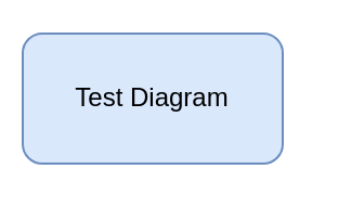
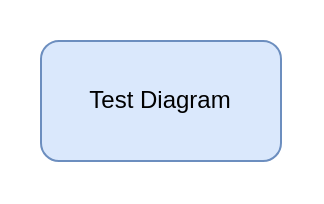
- <mxCell id="2" value="Test Diagram" style="rounded=1;whiteSpace=wrap;html=1;fillColor=#dae8fc;strokeColor=#6c8ebf;" vertex="1" parent="1"><mxGeometry x="10" y="15" width="120" height="60" as="geometry" /></mxCell>
+ <mxCell id="2" value="Test Diagram" style="rounded=1;whiteSpace=wrap;html=1;fillColor=#dae8fc;strokeColor=#6c8ebf;" vertex="1" parent="1"><mxGeometry x="20" y="20" width="120" height="60" as="geometry" /></mxCell>
